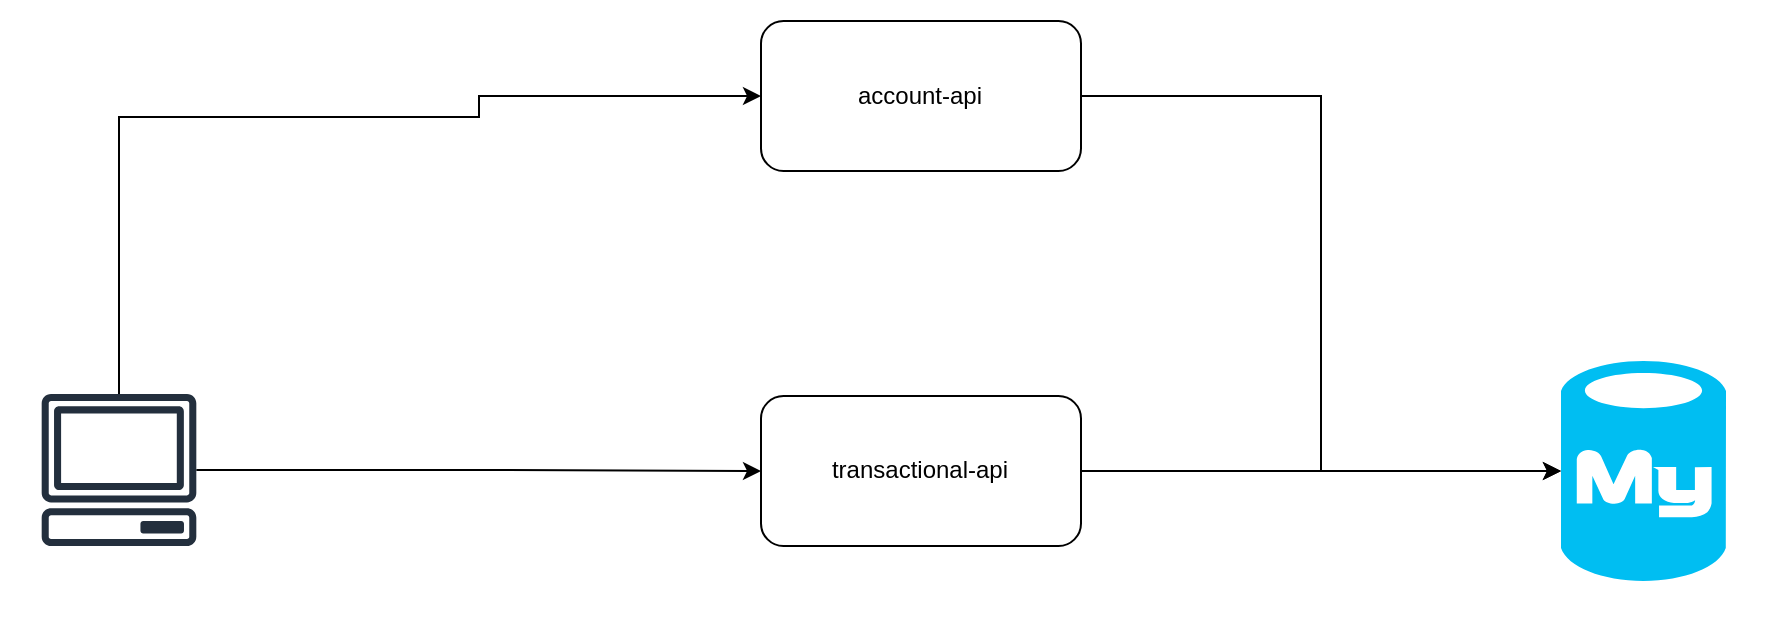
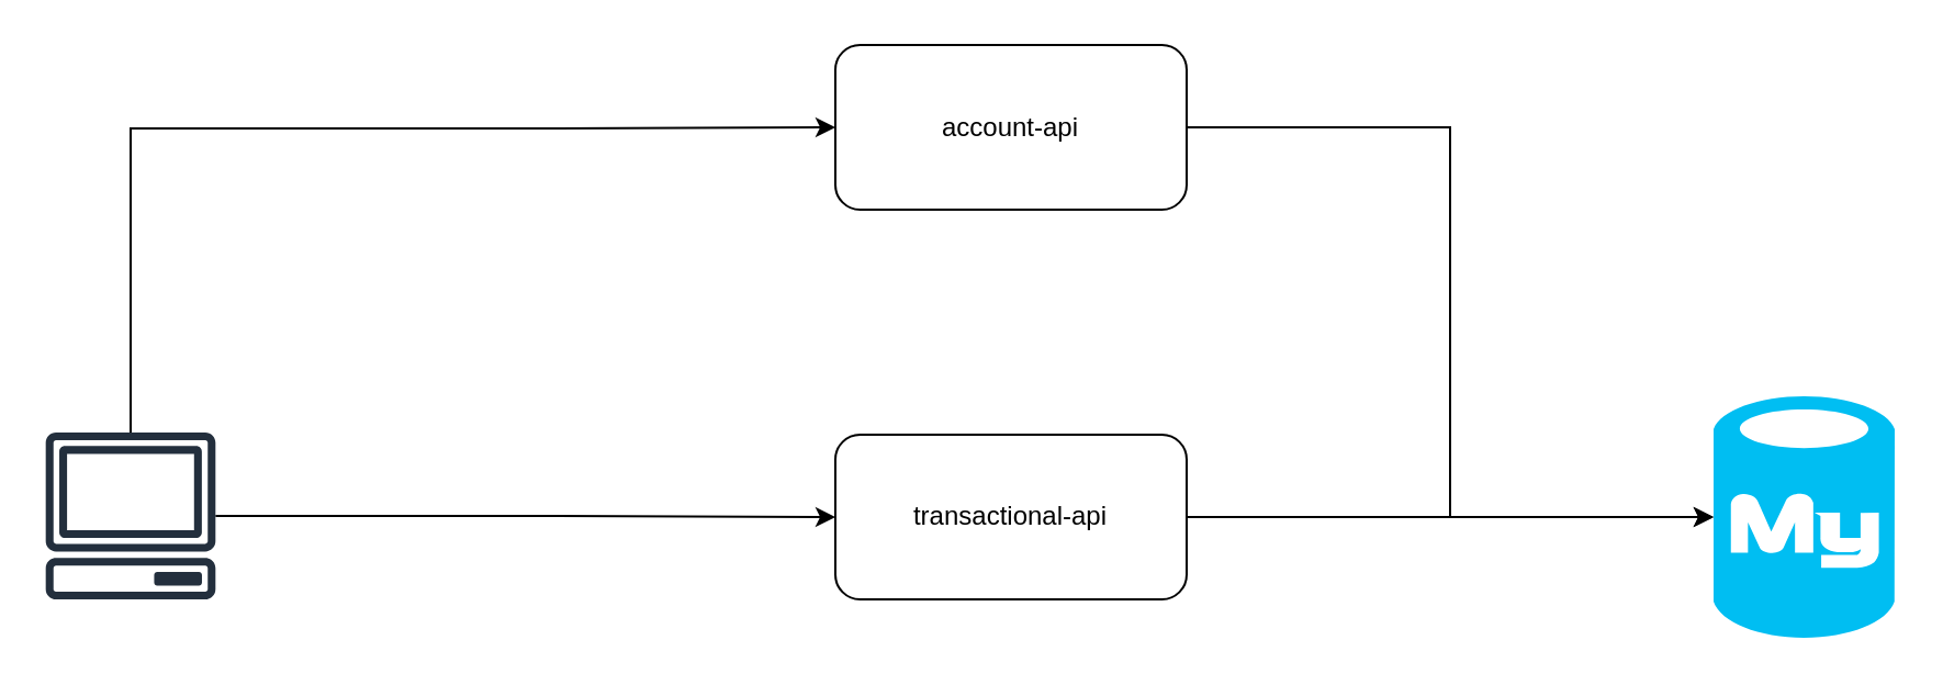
- <mxCell id="8" value="account-api" style="rounded=1;whiteSpace=wrap;html=1;" vertex="1" parent="1"><mxGeometry x="380" y="10" width="160" height="75" as="geometry" /></mxCell>
+ <mxCell id="8" value="account-api" style="rounded=1;whiteSpace=wrap;html=1;" vertex="1" parent="1"><mxGeometry x="380" y="20" width="160" height="75" as="geometry" /></mxCell>
